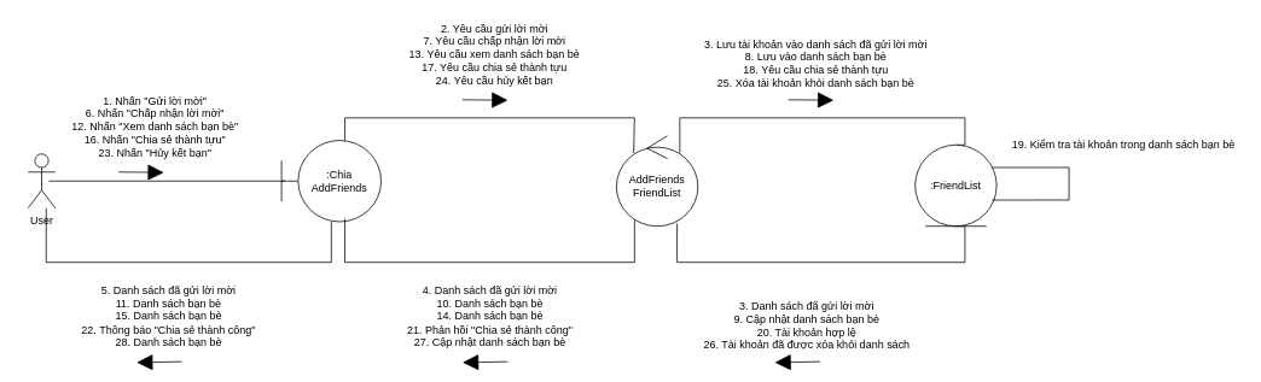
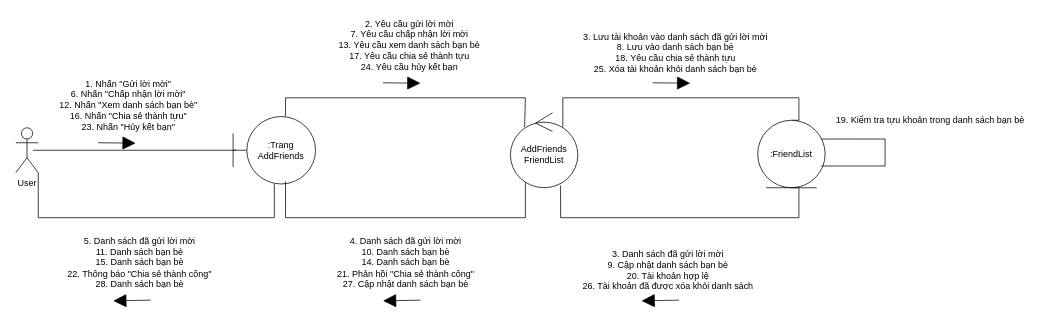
- <mxCell id="19" value="19. Kiểm tra tài khoản trong danh sách bạn bè" style="text;html=1;align=center;verticalAlign=middle;resizable=0;points=[];autosize=1;" vertex="1" parent="1"><mxGeometry x="1110" y="150" width="260" height="20" as="geometry" /></mxCell>
+ <mxCell id="19" value="19. Kiểm tra tựu khoản trong danh sách bạn bè" style="text;html=1;align=center;verticalAlign=middle;resizable=0;points=[];autosize=1;" vertex="1" parent="1"><mxGeometry x="1110" y="150" width="260" height="20" as="geometry" /></mxCell>
- <mxCell id="2" value="User" style="shape=umlActor;verticalLabelPosition=bottom;verticalAlign=top;html=1;outlineConnect=0;" vertex="1" parent="1"><mxGeometry x="30" y="170" width="30" height="60" as="geometry" /></mxCell>
+ <mxCell id="2" value="User" style="shape=umlActor;verticalLabelPosition=bottom;verticalAlign=top;html=1;outlineConnect=0;" vertex="1" parent="1"><mxGeometry x="20" y="170" width="30" height="60" as="geometry" /></mxCell>
- <mxCell id="6" value=":Chia&lt;br&gt;AddFriends" style="shape=umlBoundary;whiteSpace=wrap;html=1;" vertex="1" parent="1"><mxGeometry x="310" y="155" width="110" height="90" as="geometry" /></mxCell>
+ <mxCell id="6" value=":Trang&lt;br&gt;AddFriends" style="shape=umlBoundary;whiteSpace=wrap;html=1;" vertex="1" parent="1"><mxGeometry x="310" y="155" width="110" height="90" as="geometry" /></mxCell>
